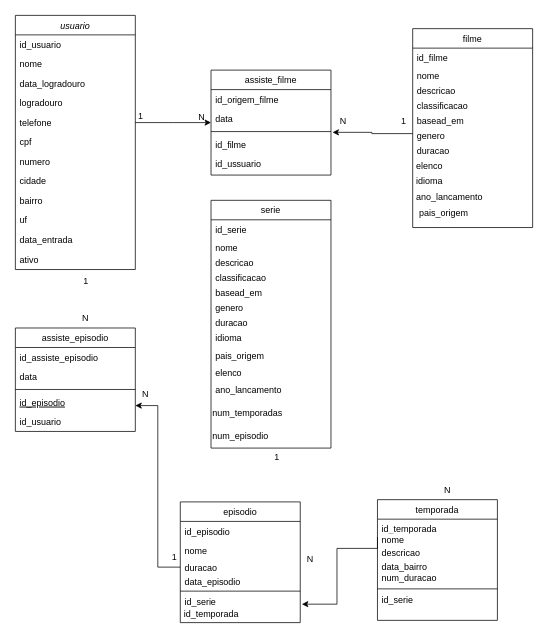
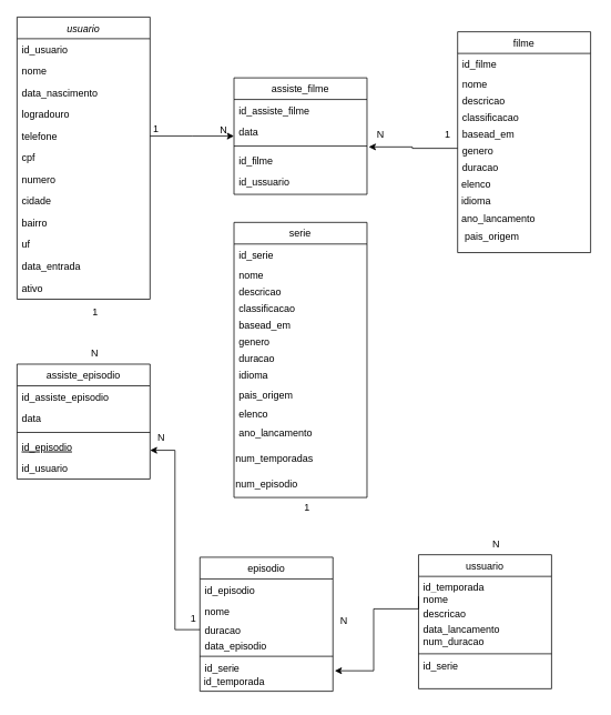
- <mxCell id="5" value="data_logradouro&#10;" style="text;align=left;verticalAlign=top;spacingLeft=4;spacingRight=4;overflow=hidden;rotatable=0;points=[[0,0.5],[1,0.5]];portConstraint=eastwest;rounded=0;shadow=0;html=0;" parent="2" vertex="1"><mxGeometry y="78" width="160" height="26" as="geometry" /></mxCell>
+ <mxCell id="5" value="data_nascimento&#10;" style="text;align=left;verticalAlign=top;spacingLeft=4;spacingRight=4;overflow=hidden;rotatable=0;points=[[0,0.5],[1,0.5]];portConstraint=eastwest;rounded=0;shadow=0;html=0;" parent="2" vertex="1"><mxGeometry y="78" width="160" height="26" as="geometry" /></mxCell>
- <mxCell id="22" value="id_origem_filme" style="text;align=left;verticalAlign=top;spacingLeft=4;spacingRight=4;overflow=hidden;rotatable=0;points=[[0,0.5],[1,0.5]];portConstraint=eastwest;" parent="21" vertex="1"><mxGeometry y="26" width="160" height="26" as="geometry" /></mxCell>
+ <mxCell id="22" value="id_assiste_filme" style="text;align=left;verticalAlign=top;spacingLeft=4;spacingRight=4;overflow=hidden;rotatable=0;points=[[0,0.5],[1,0.5]];portConstraint=eastwest;" parent="21" vertex="1"><mxGeometry y="26" width="160" height="26" as="geometry" /></mxCell>
- <mxCell id="41" value="temporada" style="swimlane;fontStyle=0;align=center;verticalAlign=top;childLayout=stackLayout;horizontal=1;startSize=26;horizontalStack=0;resizeParent=1;resizeLast=0;collapsible=1;marginBottom=0;rounded=0;shadow=0;strokeWidth=1;" parent="40" vertex="1"><mxGeometry x="1" width="160" height="161" as="geometry"><mxRectangle x="340" y="380" width="170" height="26" as="alternateBounds" /></mxGeometry></mxCell>
+ <mxCell id="41" value="ussuario" style="swimlane;fontStyle=0;align=center;verticalAlign=top;childLayout=stackLayout;horizontal=1;startSize=26;horizontalStack=0;resizeParent=1;resizeLast=0;collapsible=1;marginBottom=0;rounded=0;shadow=0;strokeWidth=1;" parent="40" vertex="1"><mxGeometry x="1" width="160" height="161" as="geometry"><mxRectangle x="340" y="380" width="170" height="26" as="alternateBounds" /></mxGeometry></mxCell>
- <mxCell id="45" value="data_bairro" style="text;align=left;verticalAlign=top;spacingLeft=4;spacingRight=4;overflow=hidden;rotatable=0;points=[[0,0.5],[1,0.5]];portConstraint=eastwest;" parent="40" vertex="1"><mxGeometry x="1" y="76" width="160" height="26" as="geometry" /></mxCell>
+ <mxCell id="45" value="data_lancamento" style="text;align=left;verticalAlign=top;spacingLeft=4;spacingRight=4;overflow=hidden;rotatable=0;points=[[0,0.5],[1,0.5]];portConstraint=eastwest;" parent="40" vertex="1"><mxGeometry x="1" y="76" width="160" height="26" as="geometry" /></mxCell>
